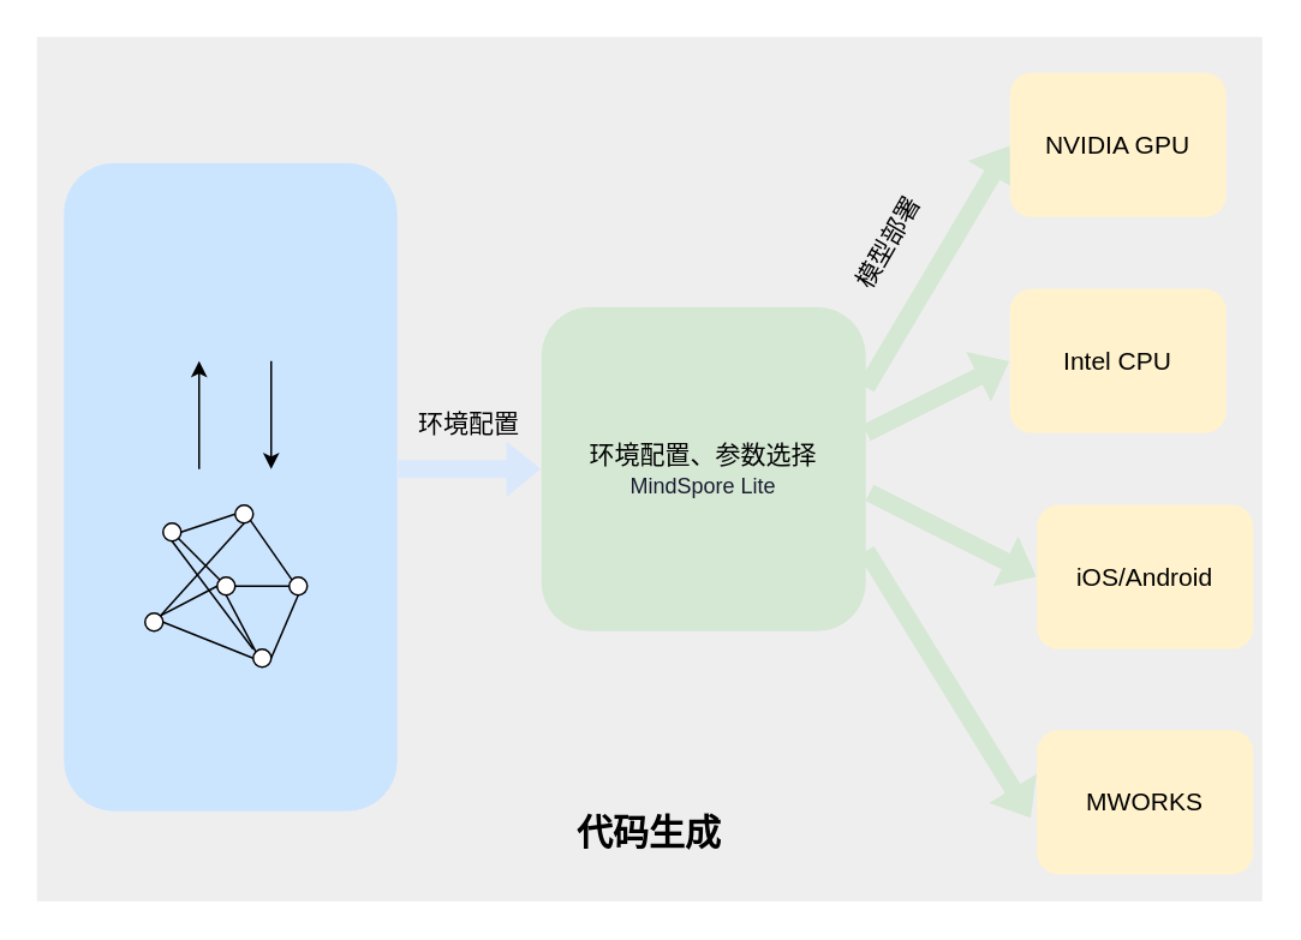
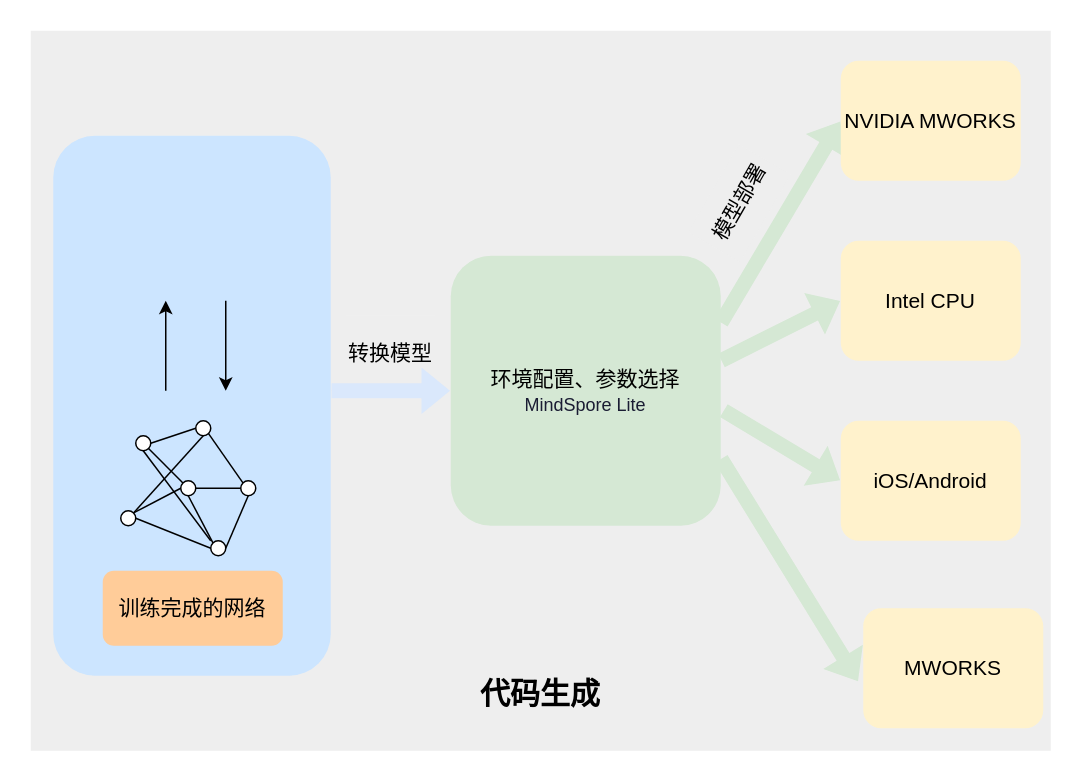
- <mxCell id="27" value="NVIDIA GPU" style="rounded=1;whiteSpace=wrap;html=1;fontSize=14;fillColor=#fff2cc;strokeColor=none;" parent="1" vertex="1"><mxGeometry x="560" y="40" width="120" height="80" as="geometry" /></mxCell>
+ <mxCell id="27" value="NVIDIA MWORKS" style="rounded=1;whiteSpace=wrap;html=1;fontSize=14;fillColor=#fff2cc;strokeColor=none;" parent="1" vertex="1"><mxGeometry x="560" y="40" width="120" height="80" as="geometry" /></mxCell>
- <mxCell id="31" value="环境配置" style="rounded=0;whiteSpace=wrap;html=1;fontSize=14;strokeColor=none;fillColor=#eeeeee;" parent="1" vertex="1"><mxGeometry x="230" y="210" width="60" height="50" as="geometry" /></mxCell>
+ <mxCell id="31" value="转换模型" style="rounded=0;whiteSpace=wrap;html=1;fontSize=14;strokeColor=none;fillColor=#eeeeee;" parent="1" vertex="1"><mxGeometry x="230" y="210" width="60" height="50" as="geometry" /></mxCell>
- <mxCell id="29" value="&lt;span style=&quot;text-align: left; white-space: normal;&quot;&gt;iOS/Android&lt;/span&gt;" style="rounded=1;whiteSpace=wrap;html=1;fontSize=14;fillColor=#fff2cc;strokeColor=none;labelBackgroundColor=none;" parent="1" vertex="1"><mxGeometry x="575" y="280" width="120" height="80" as="geometry" /></mxCell>
+ <mxCell id="29" value="&lt;span style=&quot;text-align: left; white-space: normal;&quot;&gt;iOS/Android&lt;/span&gt;" style="rounded=1;whiteSpace=wrap;html=1;fontSize=14;fillColor=#fff2cc;strokeColor=none;labelBackgroundColor=none;" parent="1" vertex="1"><mxGeometry x="560" y="280" width="120" height="80" as="geometry" /></mxCell>
+ <mxCell id="24" value="训练完成的网络" style="rounded=1;whiteSpace=wrap;html=1;fontSize=14;strokeColor=none;fillColor=#ffcc99;" parent="1" vertex="1"><mxGeometry x="68" y="380" width="120" height="50" as="geometry" /></mxCell>
